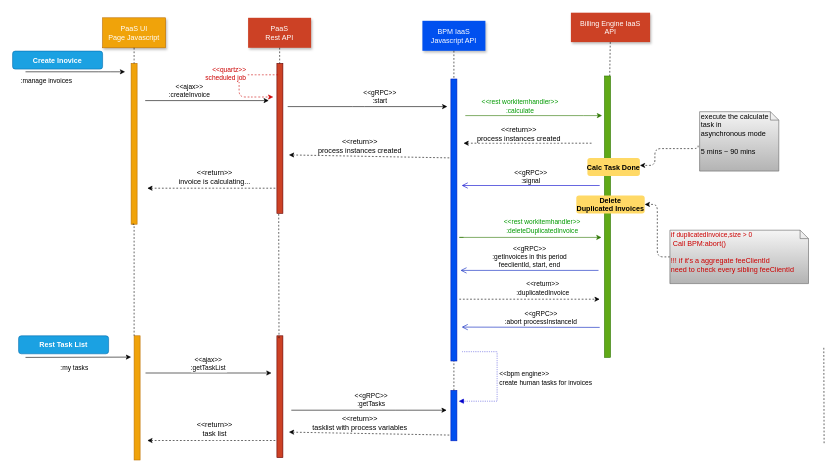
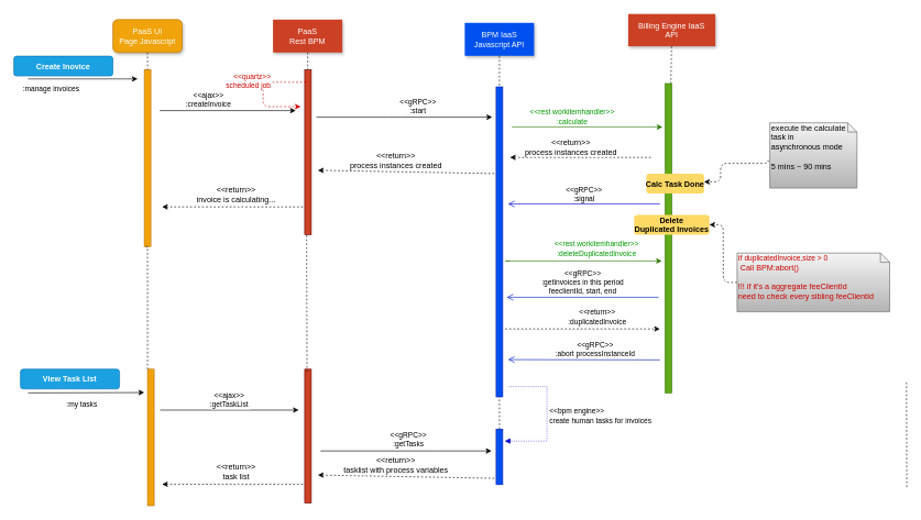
- <mxCell id="7" value="PaaS &#10;Rest API" style="shadow=1;fillColor=#CC4125;strokeColor=none;fontColor=#FFFFFF;" parent="1" vertex="1"><mxGeometry x="413" y="29" width="105" height="50" as="geometry" /></mxCell>
+ <mxCell id="7" value="PaaS &#10;Rest BPM" style="shadow=1;fillColor=#CC4125;strokeColor=none;fontColor=#FFFFFF;" parent="1" vertex="1"><mxGeometry x="413" y="29" width="105" height="50" as="geometry" /></mxCell>
- <mxCell id="5" value="PaaS UI&#10;Page Javascript" style="shadow=1;fillColor=#f0a30a;strokeColor=#BD7000;fontColor=#ffffff;" parent="1" vertex="1"><mxGeometry x="170.5" y="29" width="105" height="50" as="geometry" /></mxCell>
+ <mxCell id="5" value="PaaS UI&#10;Page Javascript" style="shadow=1;fillColor=#f0a30a;strokeColor=#BD7000;fontColor=#ffffff;rounded=1;" parent="1" vertex="1"><mxGeometry x="170.5" y="29" width="105" height="50" as="geometry" /></mxCell>
- <mxCell id="52" value="Rest Task List" style="rounded=1;fontStyle=1;fillColor=#1ba1e2;strokeColor=#006EAF;fontColor=#ffffff;" parent="1" vertex="1"><mxGeometry x="30.5" y="559" width="150" height="30" as="geometry" /></mxCell>
+ <mxCell id="52" value="View Task List" style="rounded=1;fontStyle=1;fillColor=#1ba1e2;strokeColor=#006EAF;fontColor=#ffffff;" parent="1" vertex="1"><mxGeometry x="30.5" y="559" width="150" height="30" as="geometry" /></mxCell>
